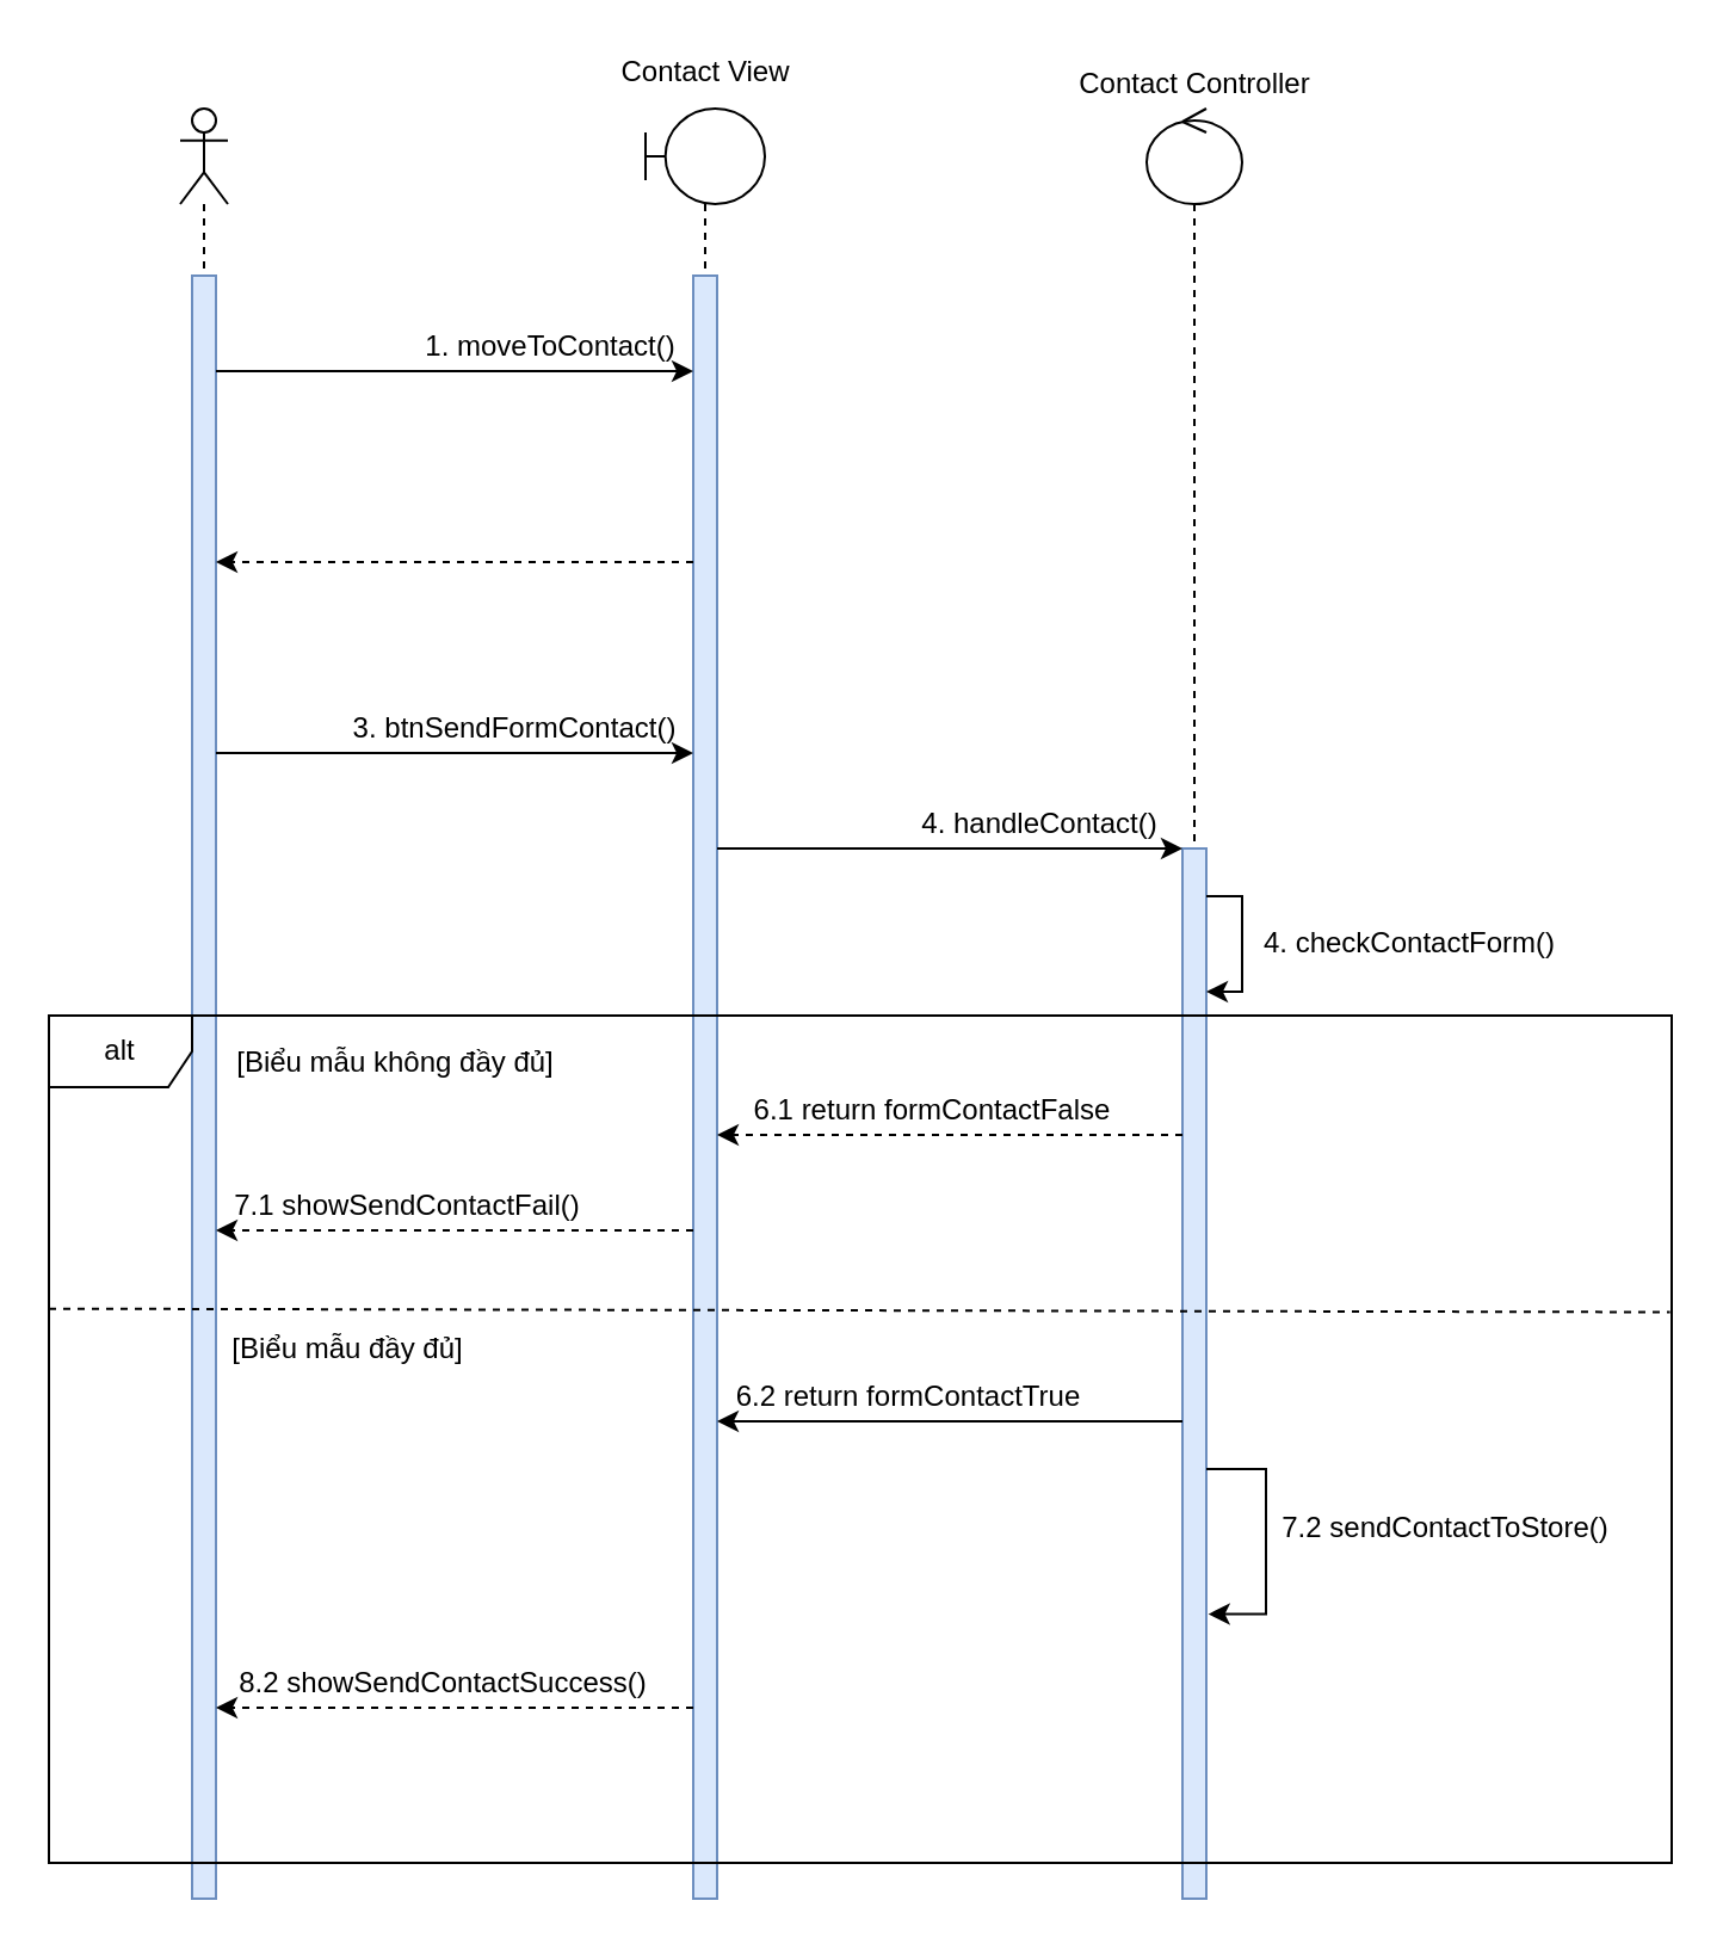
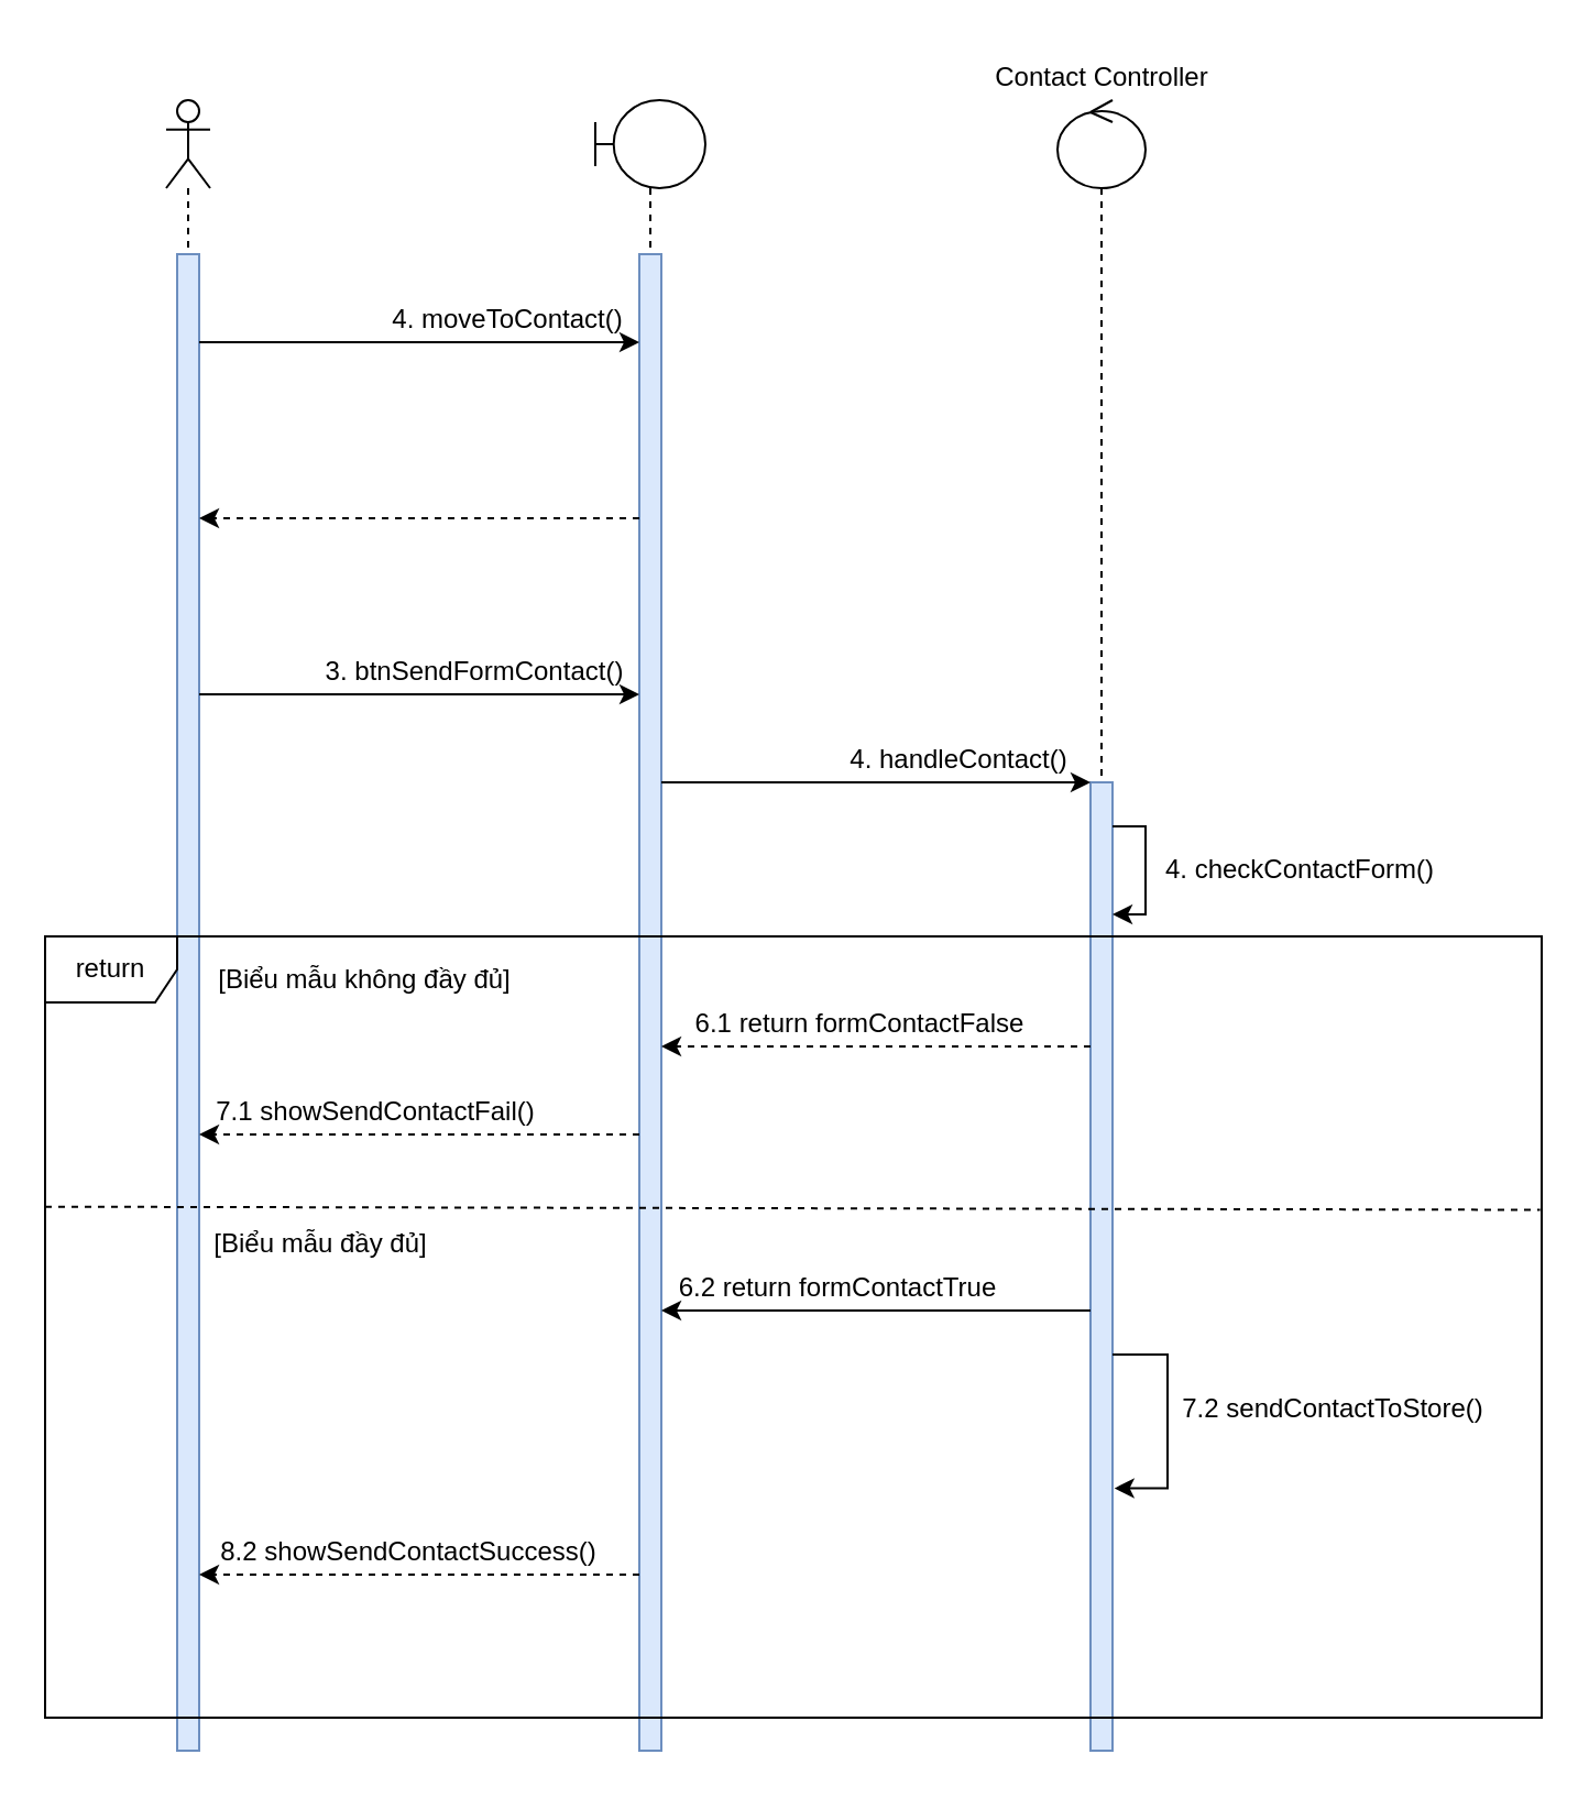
- <mxCell id="7" value="Contact View" style="text;html=1;align=center;verticalAlign=middle;resizable=0;points=[];autosize=1;strokeColor=none;fillColor=none;" parent="1" vertex="1"><mxGeometry x="250" y="20" width="90" height="20" as="geometry" /></mxCell>
- <mxCell id="13" value="1. moveToContact()" style="text;html=1;align=center;verticalAlign=middle;resizable=0;points=[];autosize=1;strokeColor=none;fillColor=none;" parent="1" vertex="1"><mxGeometry x="170" y="135" width="120" height="20" as="geometry" /></mxCell>
+ <mxCell id="13" value="4. moveToContact()" style="text;html=1;align=center;verticalAlign=middle;resizable=0;points=[];autosize=1;strokeColor=none;fillColor=none;" parent="1" vertex="1"><mxGeometry x="170" y="135" width="120" height="20" as="geometry" /></mxCell>
- <mxCell id="31" value="alt" style="shape=umlFrame;whiteSpace=wrap;html=1;" parent="1" vertex="1"><mxGeometry x="20" y="425" width="680" height="355" as="geometry" /></mxCell>
+ <mxCell id="31" value="return" style="shape=umlFrame;whiteSpace=wrap;html=1;" parent="1" vertex="1"><mxGeometry x="20" y="425" width="680" height="355" as="geometry" /></mxCell>
